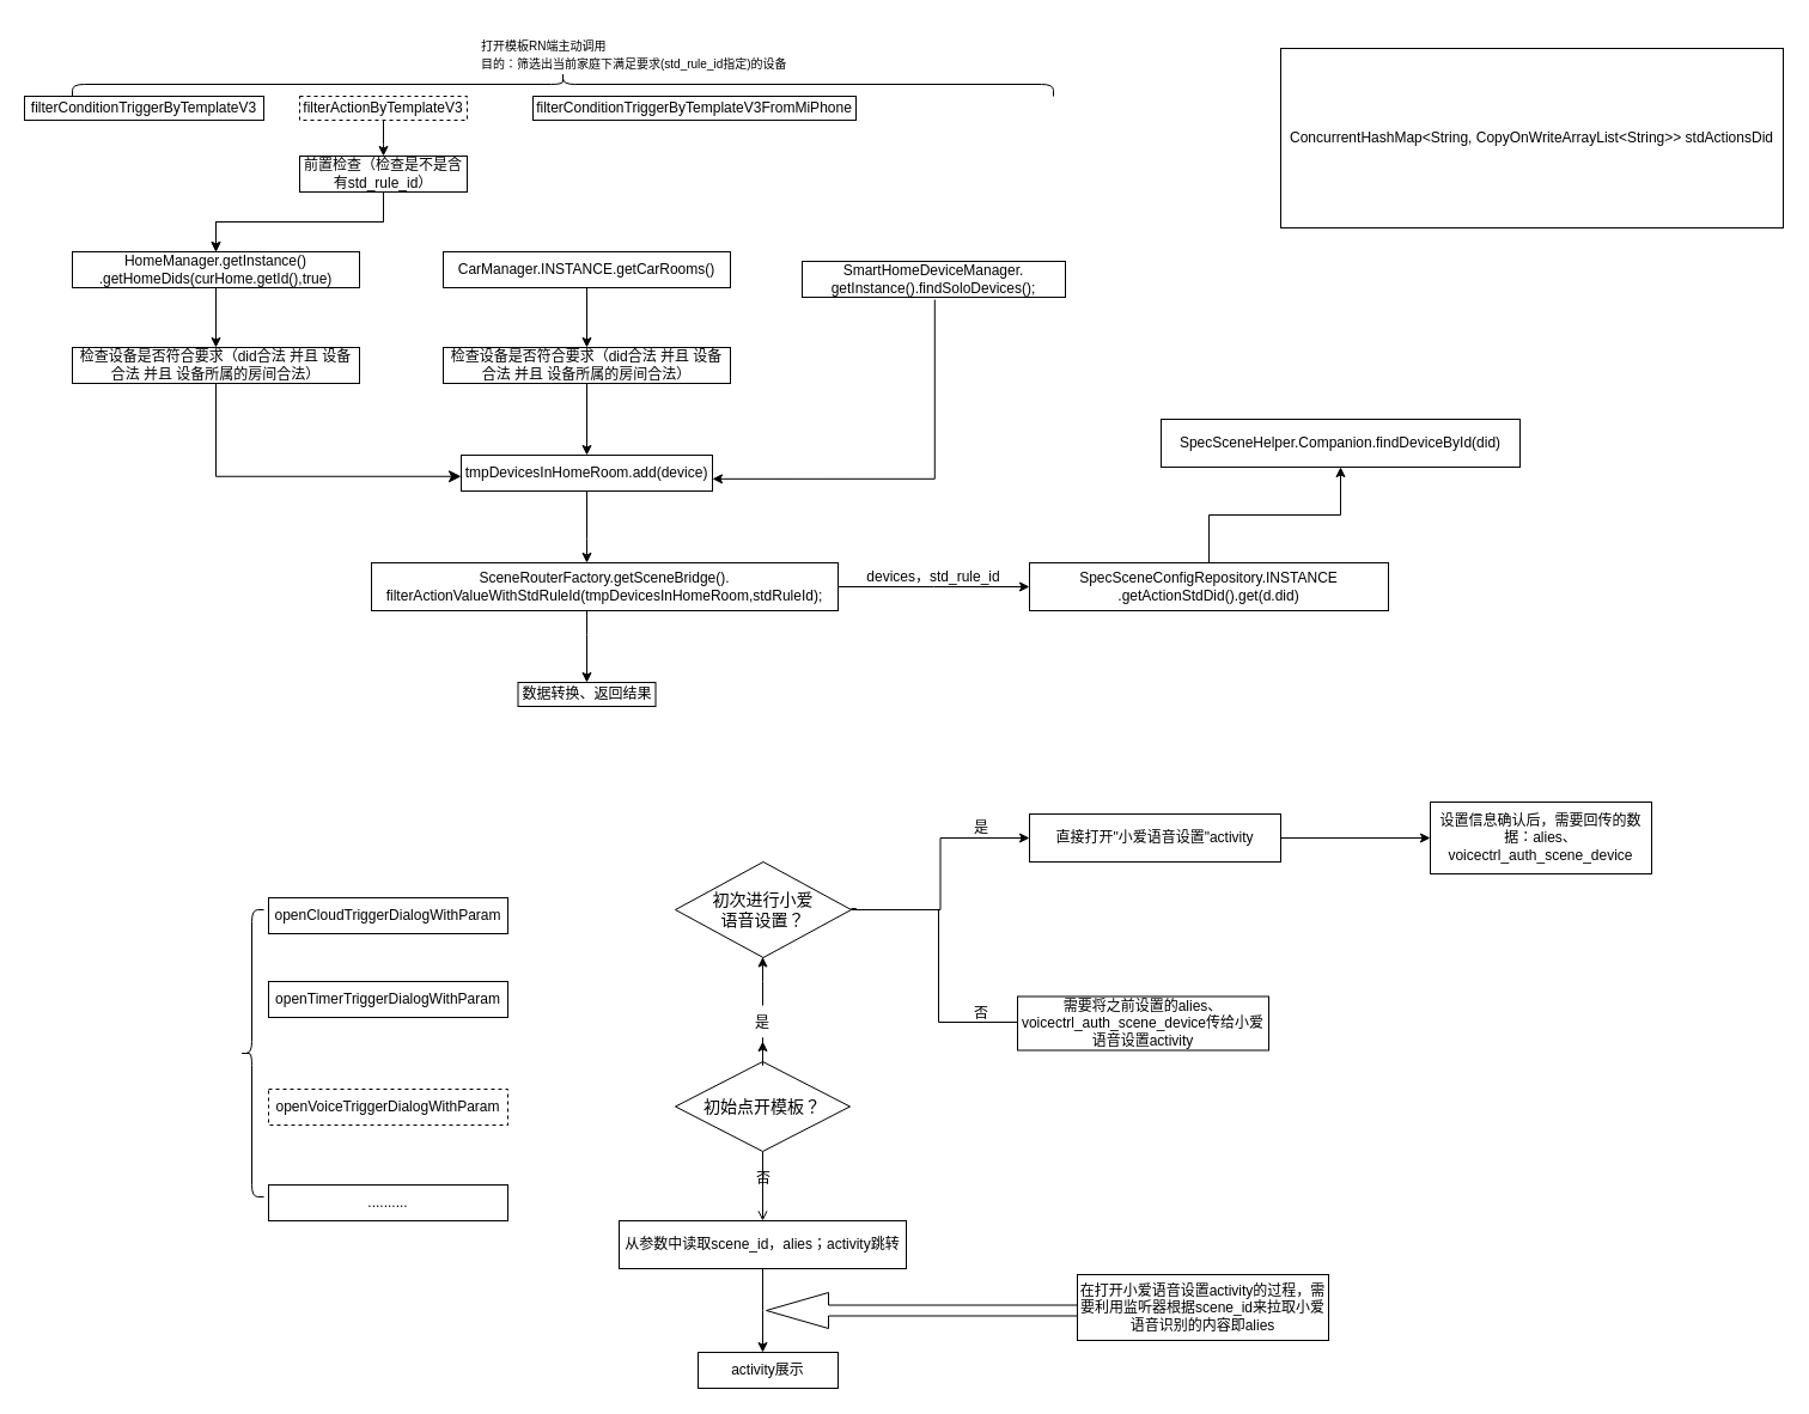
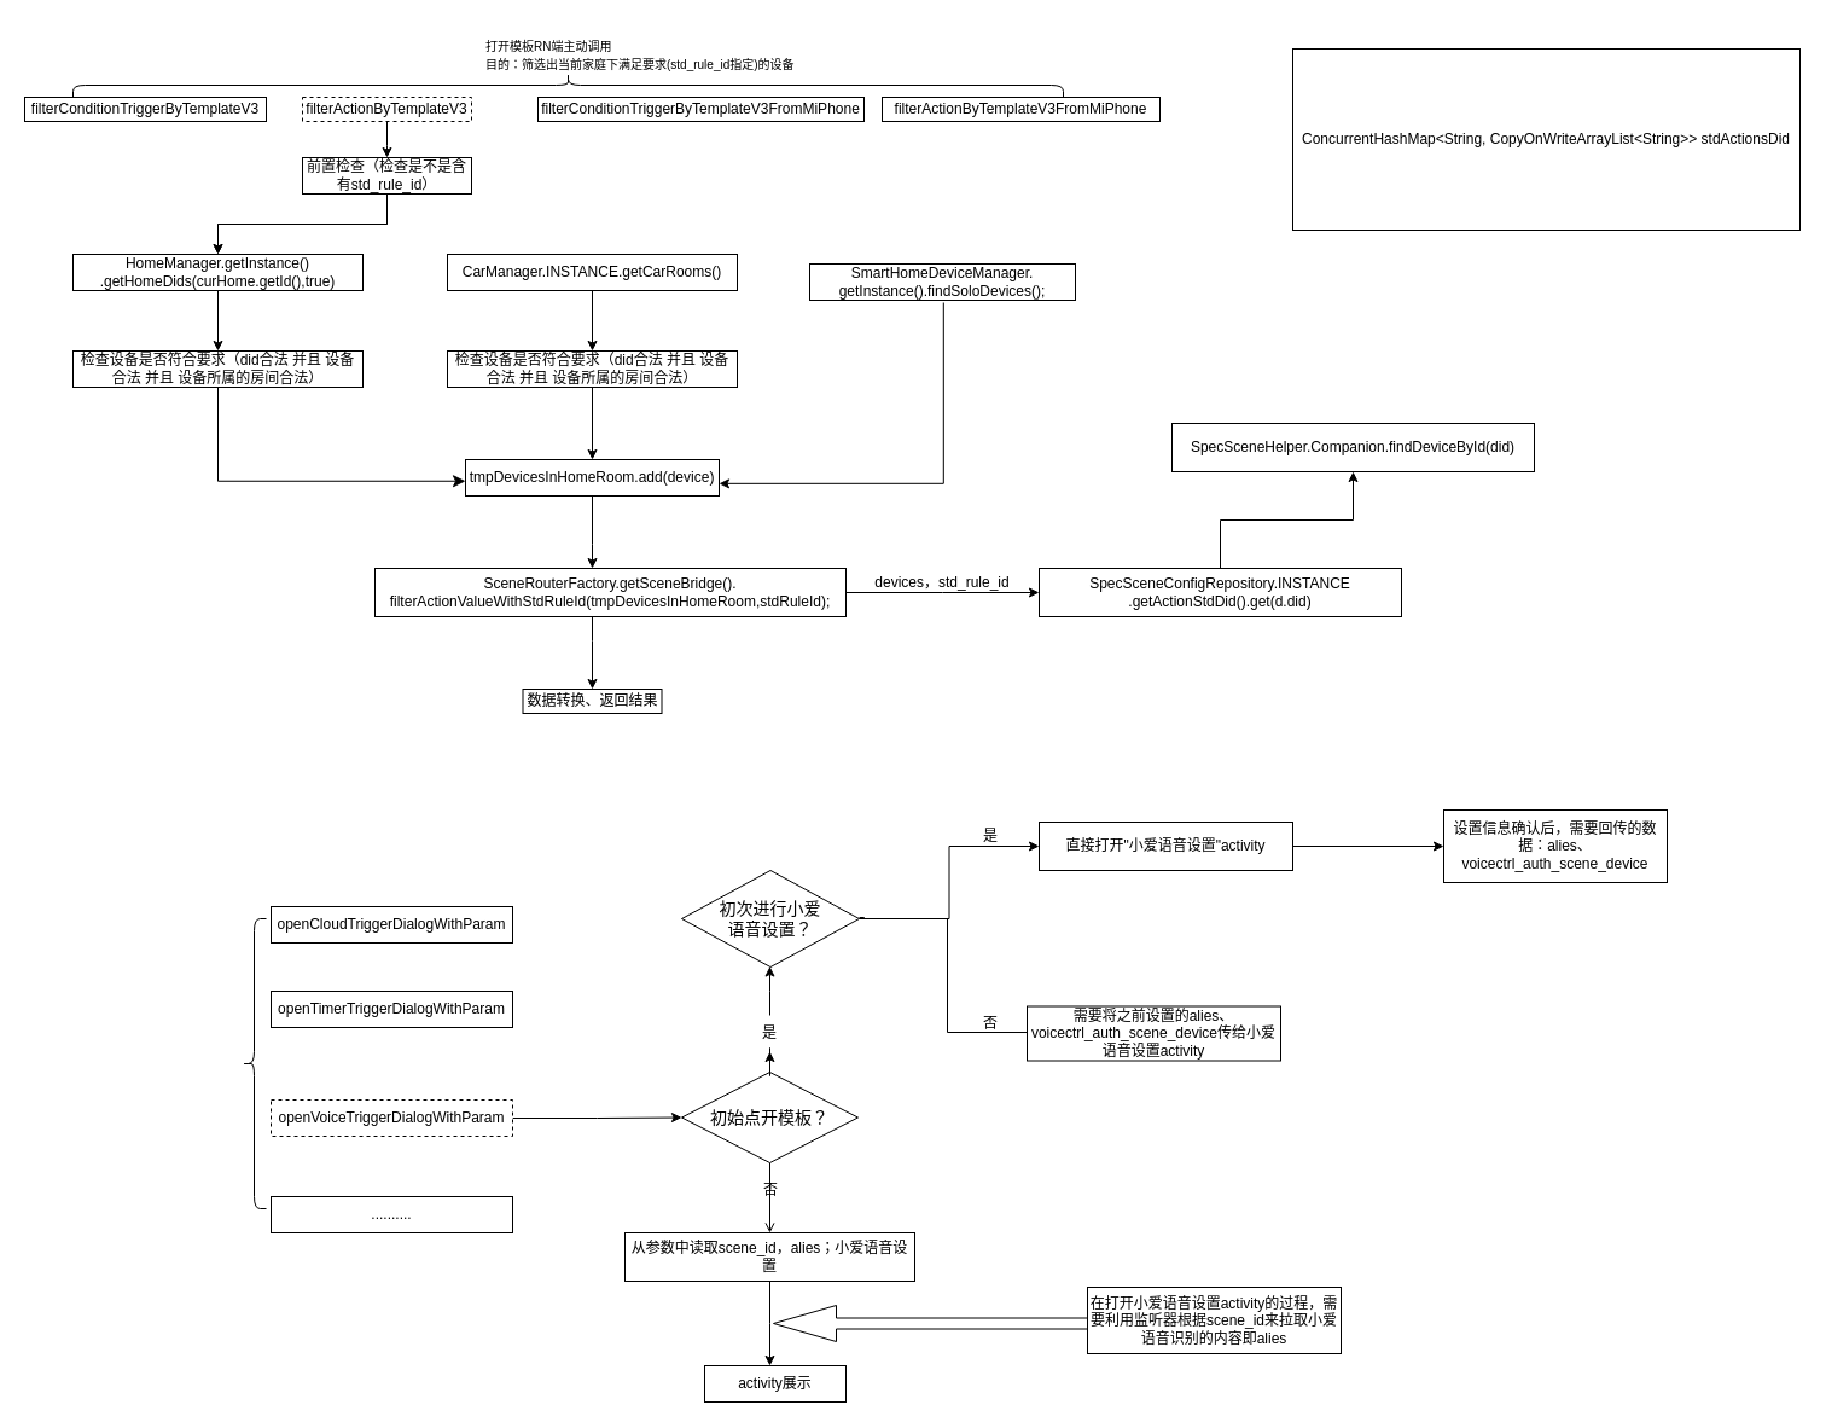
+ <mxCell id="10" value="filterActionByTemplateV3FromMiPhone" style="rounded=0;whiteSpace=wrap;html=1;" vertex="1" parent="1"><mxGeometry x="730" y="80" width="230" height="20" as="geometry" /></mxCell>
+ <mxCell id="3" value="" style="edgeStyle=orthogonalEdgeStyle;rounded=0;orthogonalLoop=1;jettySize=auto;html=1;" edge="1" parent="1" source="4" target="41"><mxGeometry relative="1" as="geometry" /></mxCell>
- <mxCell id="43" value="从参数中读取scene_id，alies；activity跳转" style="rounded=0;whiteSpace=wrap;html=1;" vertex="1" parent="1"><mxGeometry x="517" y="1020" width="240" height="40" as="geometry" /></mxCell>
+ <mxCell id="43" value="从参数中读取scene_id，alies；小爱语音设置" style="rounded=0;whiteSpace=wrap;html=1;" vertex="1" parent="1"><mxGeometry x="517" y="1020" width="240" height="40" as="geometry" /></mxCell>
